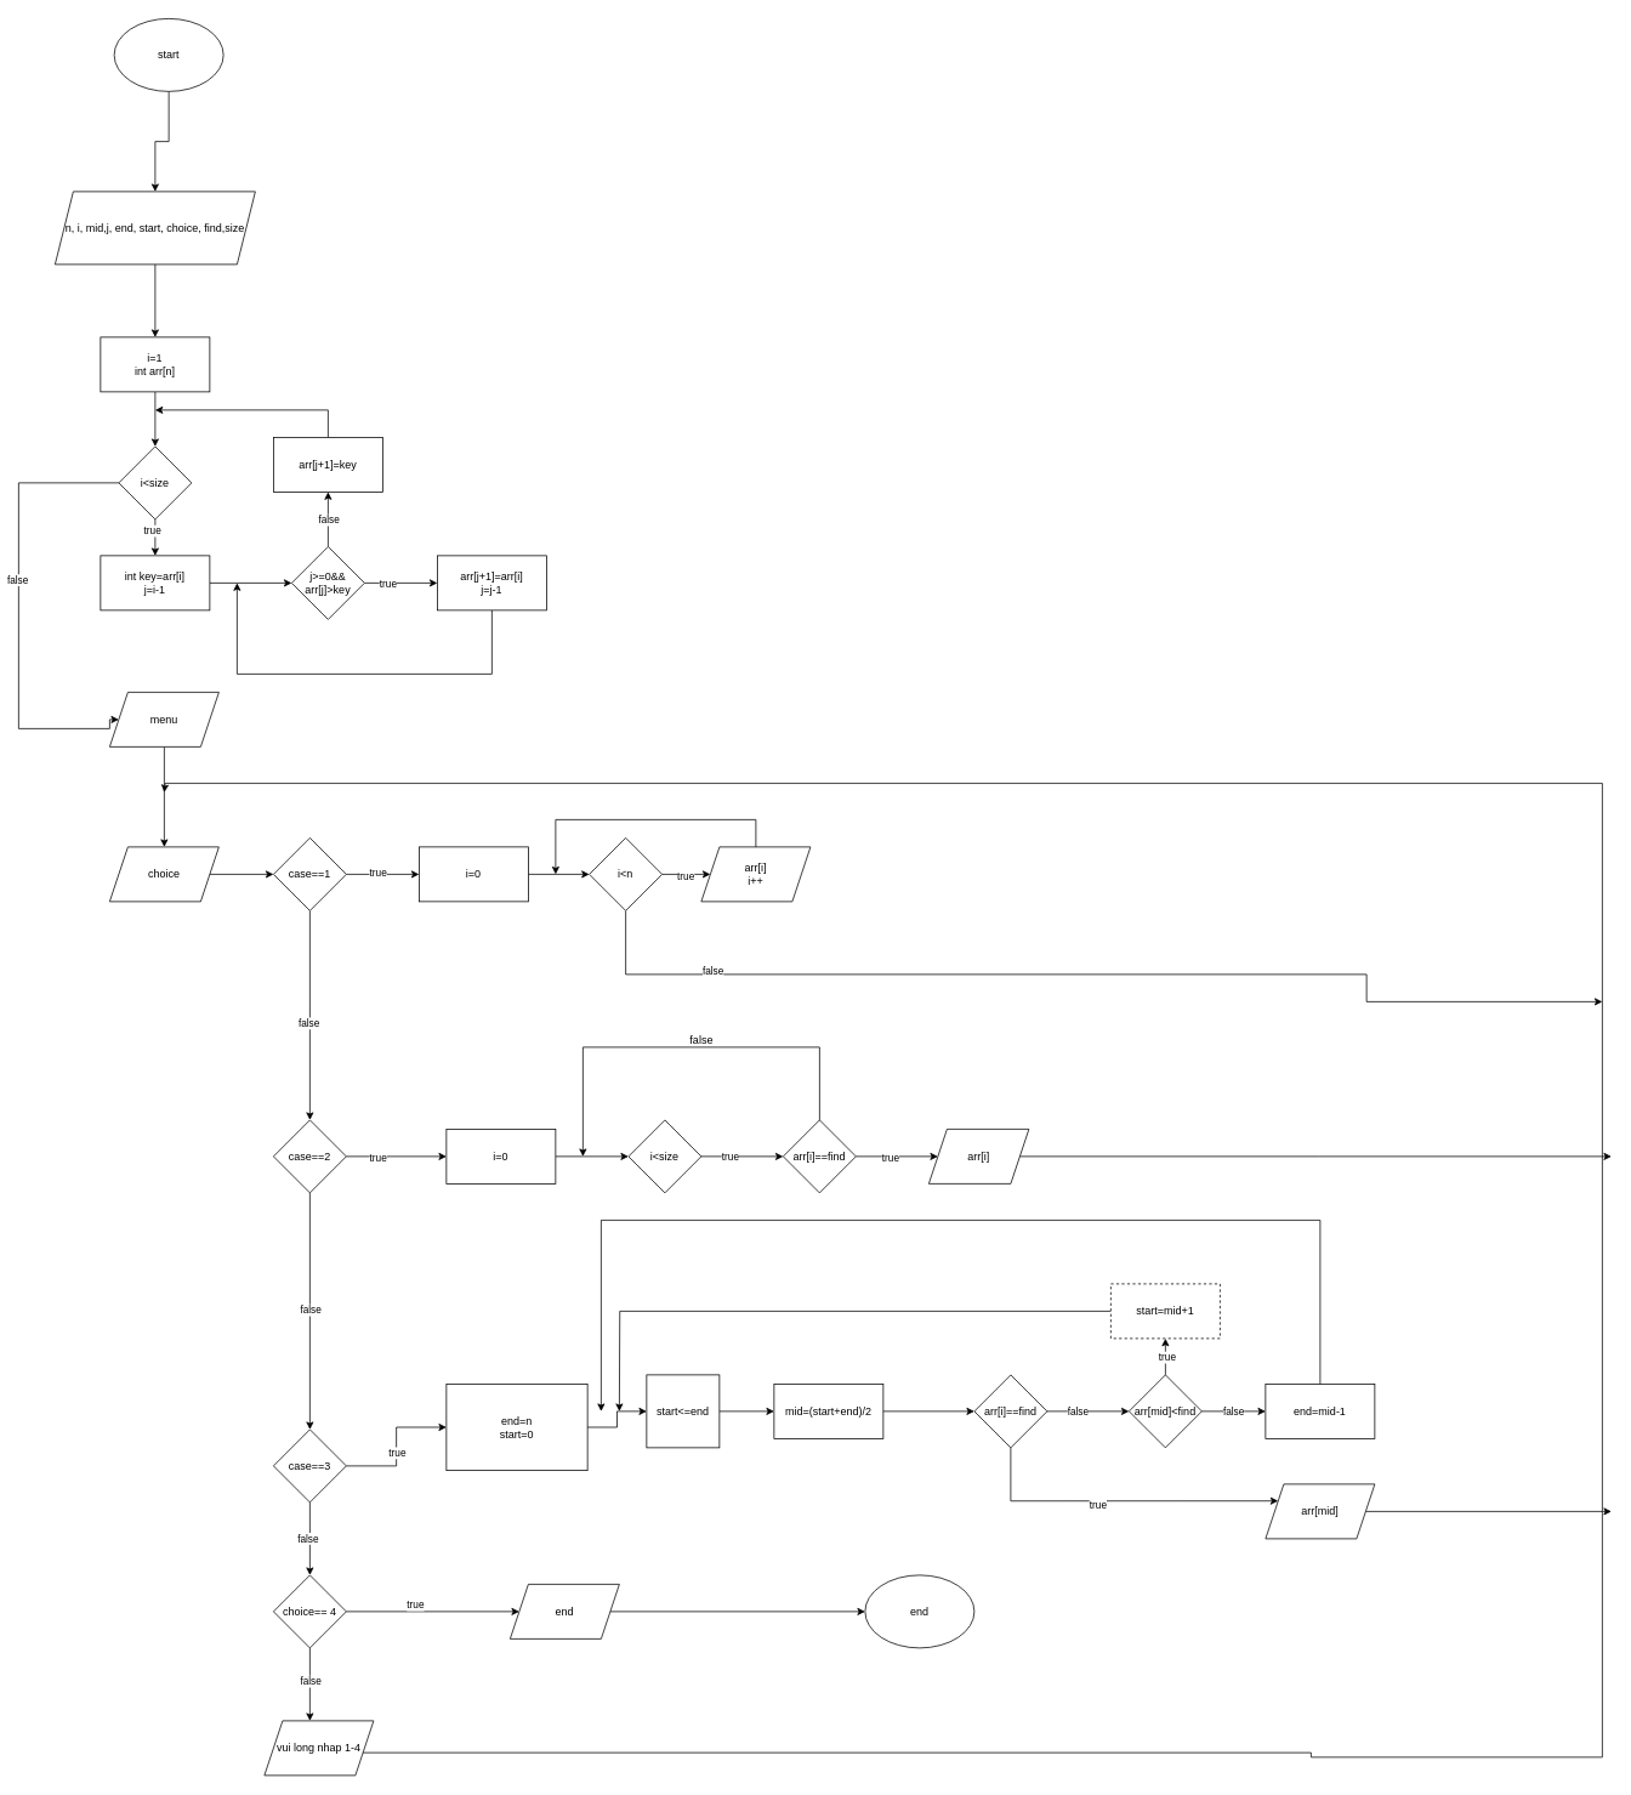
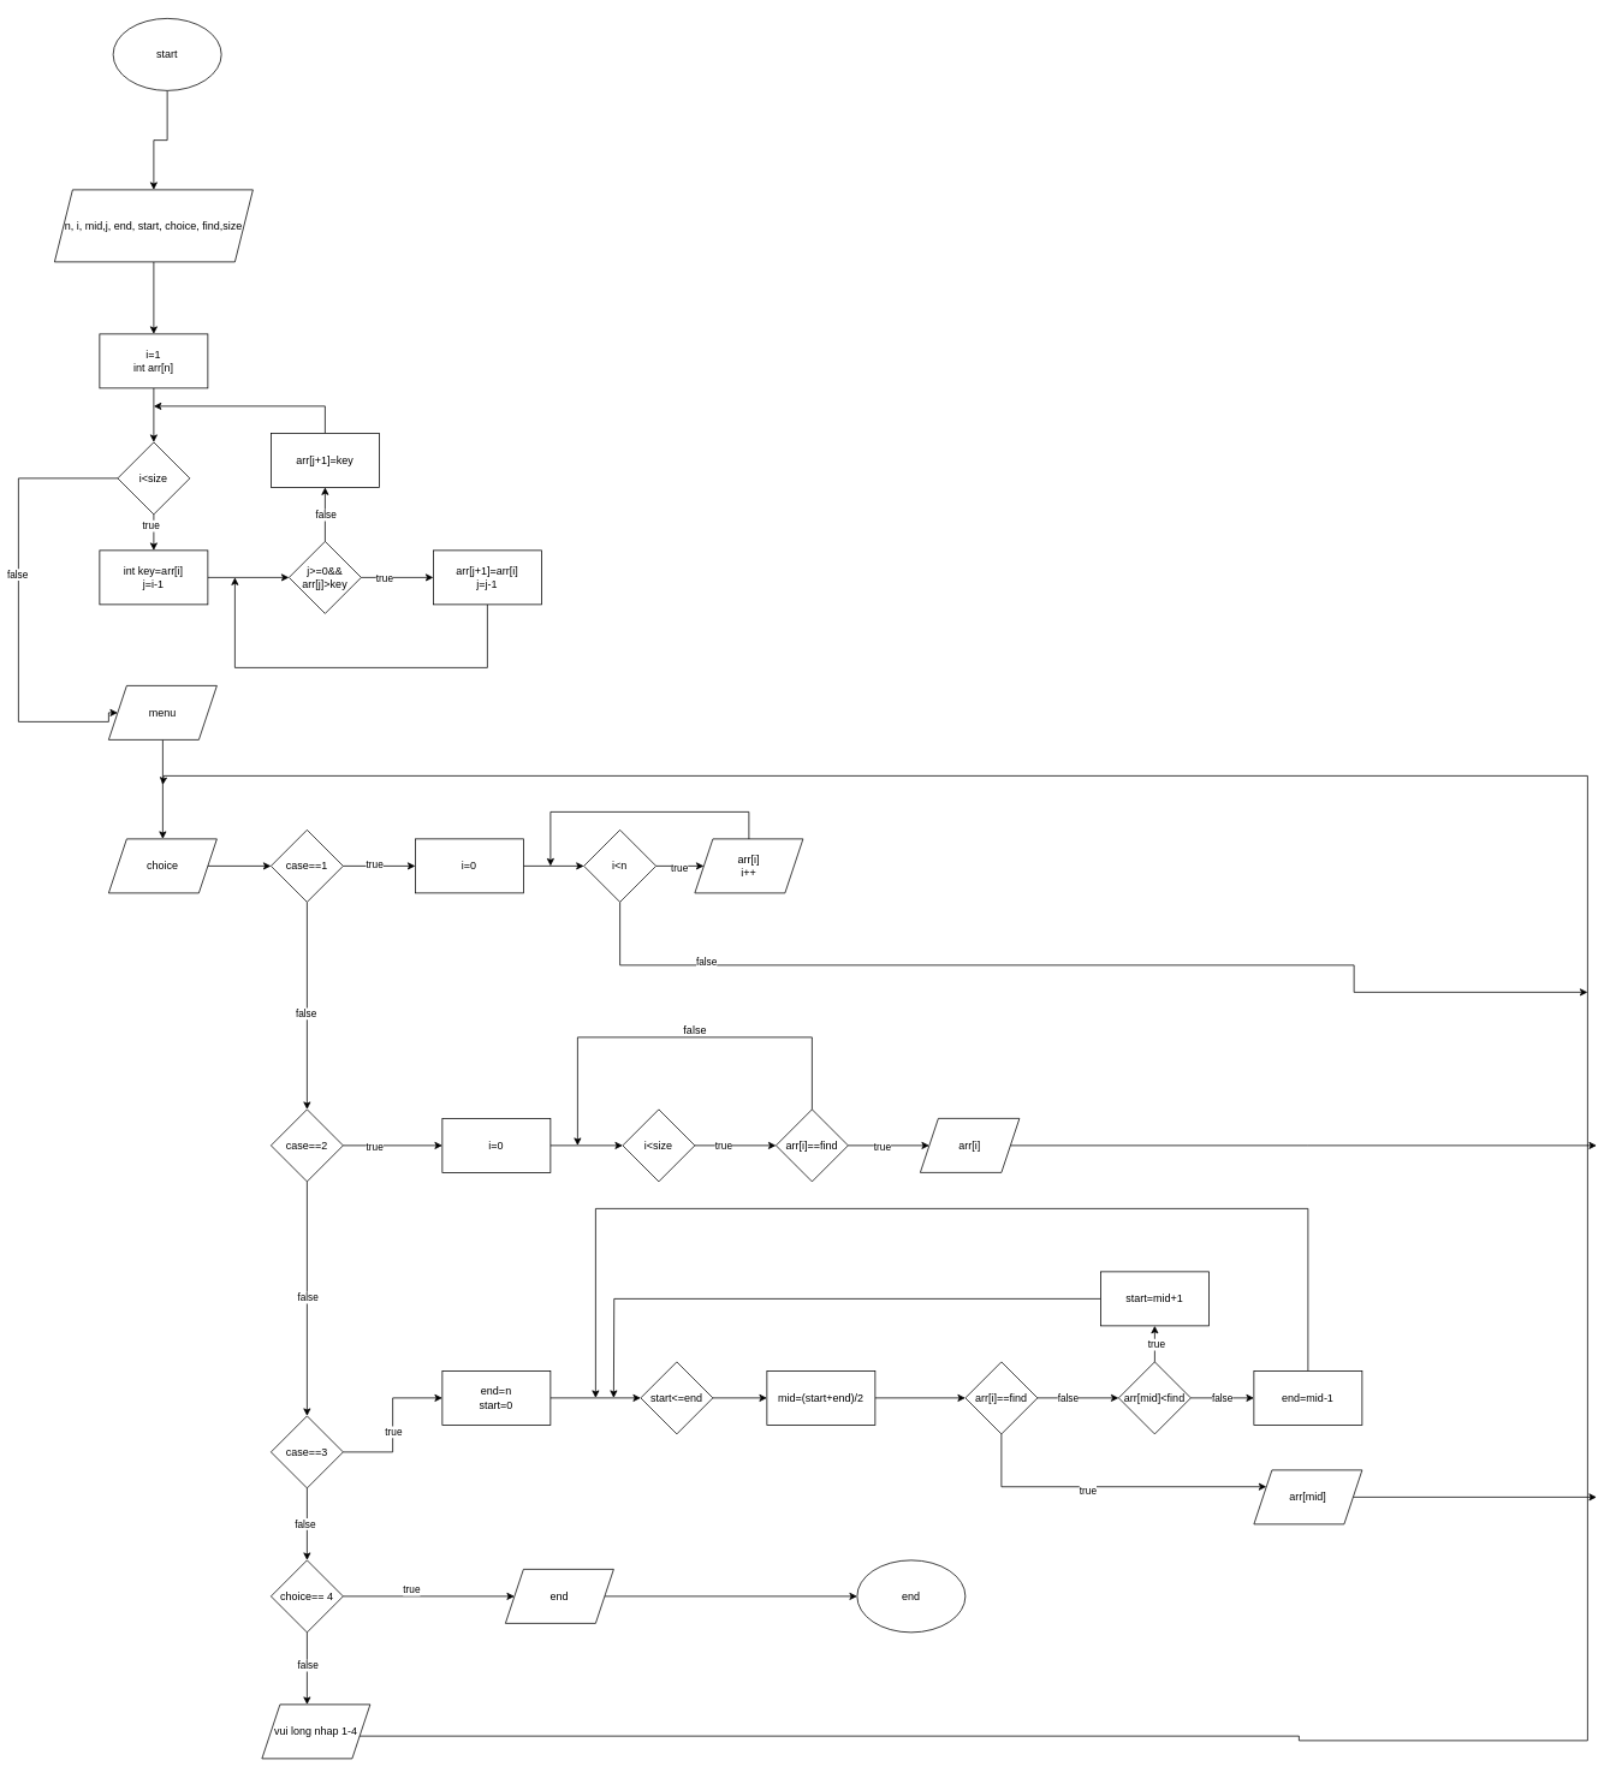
- <mxCell id="80" value="start=mid+1" style="rounded=0;whiteSpace=wrap;html=1;dashed=1;" vertex="1" parent="1"><mxGeometry x="1220" y="1410" width="120" height="60" as="geometry" /></mxCell>
+ <mxCell id="80" value="start=mid+1" style="rounded=0;whiteSpace=wrap;html=1;" vertex="1" parent="1"><mxGeometry x="1220" y="1410" width="120" height="60" as="geometry" /></mxCell>
- <mxCell id="66" value="start&amp;lt;=end" style="whiteSpace=wrap;html=1;rounded=0;" vertex="1" parent="1"><mxGeometry x="710" y="1510" width="80" height="80" as="geometry" /></mxCell>
+ <mxCell id="66" value="start&amp;lt;=end" style="rhombus;whiteSpace=wrap;html=1;" vertex="1" parent="1"><mxGeometry x="710" y="1510" width="80" height="80" as="geometry" /></mxCell>
- <mxCell id="64" value="end=n&lt;br&gt;start=0" style="rounded=0;whiteSpace=wrap;html=1;" vertex="1" parent="1"><mxGeometry x="490" y="1520" width="155" height="95" as="geometry" /></mxCell>
+ <mxCell id="64" value="end=n&lt;br&gt;start=0" style="rounded=0;whiteSpace=wrap;html=1;" vertex="1" parent="1"><mxGeometry x="490" y="1520" width="120" height="60" as="geometry" /></mxCell>
